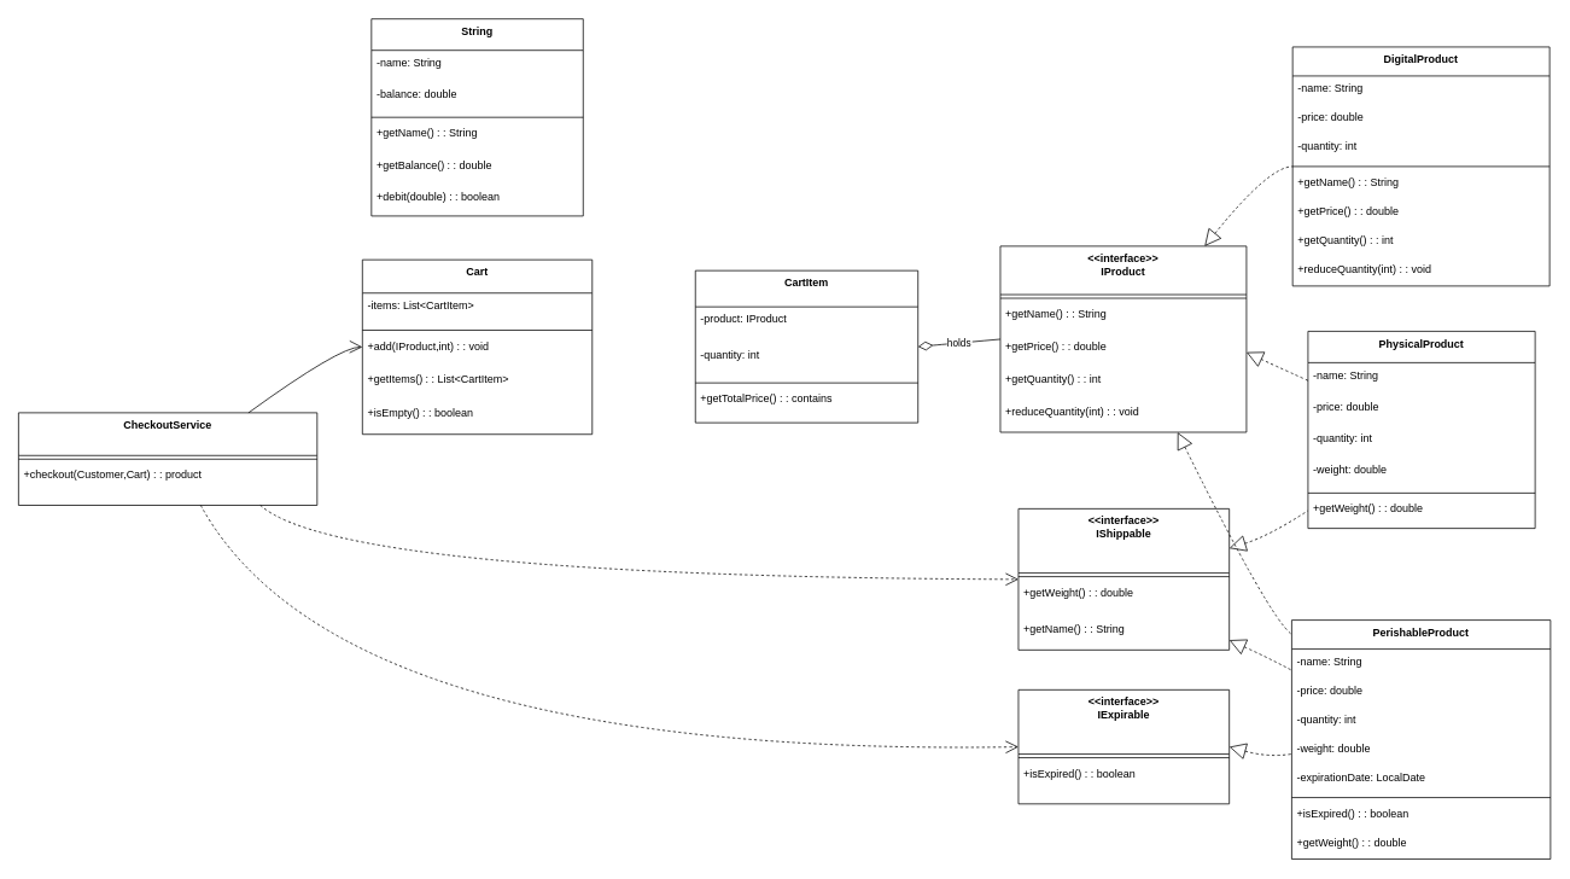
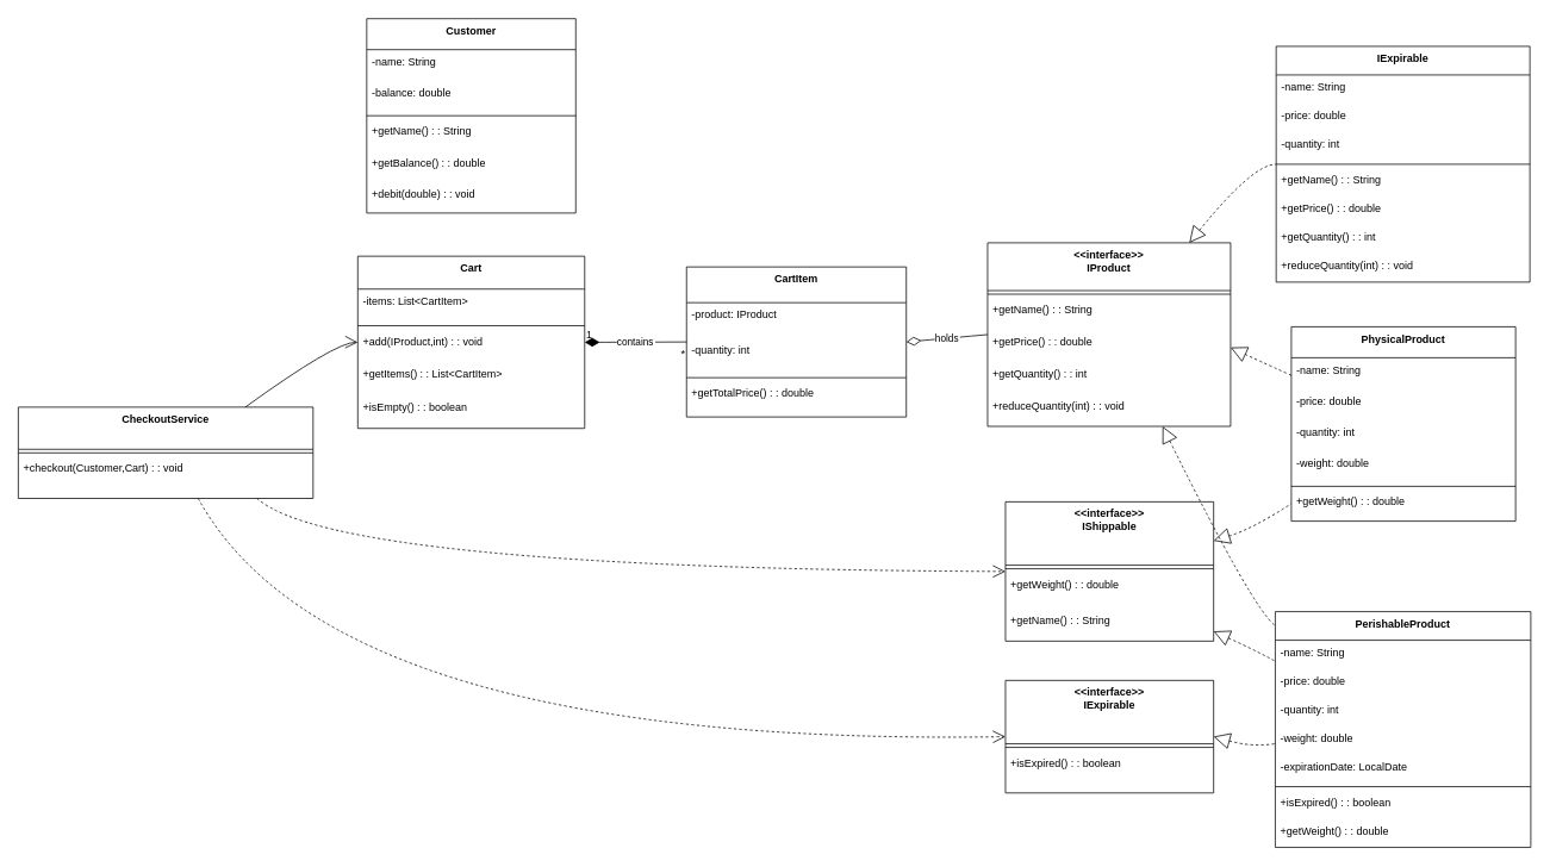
- <mxCell id="40" value="String" style="swimlane;fontStyle=1;align=center;verticalAlign=top;childLayout=stackLayout;horizontal=1;startSize=34.667;horizontalStack=0;resizeParent=1;resizeParentMax=0;resizeLast=0;collapsible=0;marginBottom=0;" vertex="1" parent="1"><mxGeometry x="410" y="20" width="234" height="217.667" as="geometry" /></mxCell>
+ <mxCell id="40" value="Customer" style="swimlane;fontStyle=1;align=center;verticalAlign=top;childLayout=stackLayout;horizontal=1;startSize=34.667;horizontalStack=0;resizeParent=1;resizeParentMax=0;resizeLast=0;collapsible=0;marginBottom=0;" vertex="1" parent="1"><mxGeometry x="410" y="20" width="234" height="217.667" as="geometry" /></mxCell>
- <mxCell id="15" value="DigitalProduct" style="swimlane;fontStyle=1;align=center;verticalAlign=top;childLayout=stackLayout;horizontal=1;startSize=32;horizontalStack=0;resizeParent=1;resizeParentMax=0;resizeLast=0;collapsible=0;marginBottom=0;" vertex="1" parent="1"><mxGeometry x="1428" y="51" width="284" height="264" as="geometry" /></mxCell>
+ <mxCell id="15" value="IExpirable" style="swimlane;fontStyle=1;align=center;verticalAlign=top;childLayout=stackLayout;horizontal=1;startSize=32;horizontalStack=0;resizeParent=1;resizeParentMax=0;resizeLast=0;collapsible=0;marginBottom=0;" vertex="1" parent="1"><mxGeometry x="1428" y="51" width="284" height="264" as="geometry" /></mxCell>
- <mxCell id="46" value="+debit(double) : : boolean" style="text;strokeColor=none;fillColor=none;align=left;verticalAlign=top;spacingLeft=4;spacingRight=4;overflow=hidden;rotatable=0;points=[[0,0.5],[1,0.5]];portConstraint=eastwest;" vertex="1" parent="40"><mxGeometry y="182.667" width="234" height="35" as="geometry" /></mxCell>
+ <mxCell id="46" value="+debit(double) : : void" style="text;strokeColor=none;fillColor=none;align=left;verticalAlign=top;spacingLeft=4;spacingRight=4;overflow=hidden;rotatable=0;points=[[0,0.5],[1,0.5]];portConstraint=eastwest;" vertex="1" parent="40"><mxGeometry y="182.667" width="234" height="35" as="geometry" /></mxCell>
+ <mxCell id="67" value="contains" style="curved=1;startArrow=diamondThin;startSize=14;startFill=1;endArrow=none;exitX=1;exitY=0.5;entryX=0;entryY=0.5;rounded=0;" edge="1" parent="1" source="52" target="47"><mxGeometry relative="1" as="geometry"><Array as="points" /></mxGeometry></mxCell>
+ <mxCell id="68" value="1" style="edgeLabel;resizable=0;labelBackgroundColor=none;fontSize=12;align=left;verticalAlign=bottom;" vertex="1" parent="67"><mxGeometry x="-1" relative="1" as="geometry" /></mxCell>
+ <mxCell id="69" value="*" style="edgeLabel;resizable=0;labelBackgroundColor=none;fontSize=12;align=right;verticalAlign=top;" vertex="1" parent="67"><mxGeometry x="1" relative="1" as="geometry" /></mxCell>
- <mxCell id="51" value="+getTotalPrice() : : contains" style="text;strokeColor=none;fillColor=none;align=left;verticalAlign=top;spacingLeft=4;spacingRight=4;overflow=hidden;rotatable=0;points=[[0,0.5],[1,0.5]];portConstraint=eastwest;" vertex="1" parent="47"><mxGeometry y="128" width="246" height="40" as="geometry" /></mxCell>
+ <mxCell id="51" value="+getTotalPrice() : : double" style="text;strokeColor=none;fillColor=none;align=left;verticalAlign=top;spacingLeft=4;spacingRight=4;overflow=hidden;rotatable=0;points=[[0,0.5],[1,0.5]];portConstraint=eastwest;" vertex="1" parent="47"><mxGeometry y="128" width="246" height="40" as="geometry" /></mxCell>
- <mxCell id="60" value="+checkout(Customer,Cart) : : product" style="text;strokeColor=none;fillColor=none;align=left;verticalAlign=top;spacingLeft=4;spacingRight=4;overflow=hidden;rotatable=0;points=[[0,0.5],[1,0.5]];portConstraint=eastwest;" vertex="1" parent="58"><mxGeometry y="55.2" width="330" height="47" as="geometry" /></mxCell>
+ <mxCell id="60" value="+checkout(Customer,Cart) : : void" style="text;strokeColor=none;fillColor=none;align=left;verticalAlign=top;spacingLeft=4;spacingRight=4;overflow=hidden;rotatable=0;points=[[0,0.5],[1,0.5]];portConstraint=eastwest;" vertex="1" parent="58"><mxGeometry y="55.2" width="330" height="47" as="geometry" /></mxCell>
